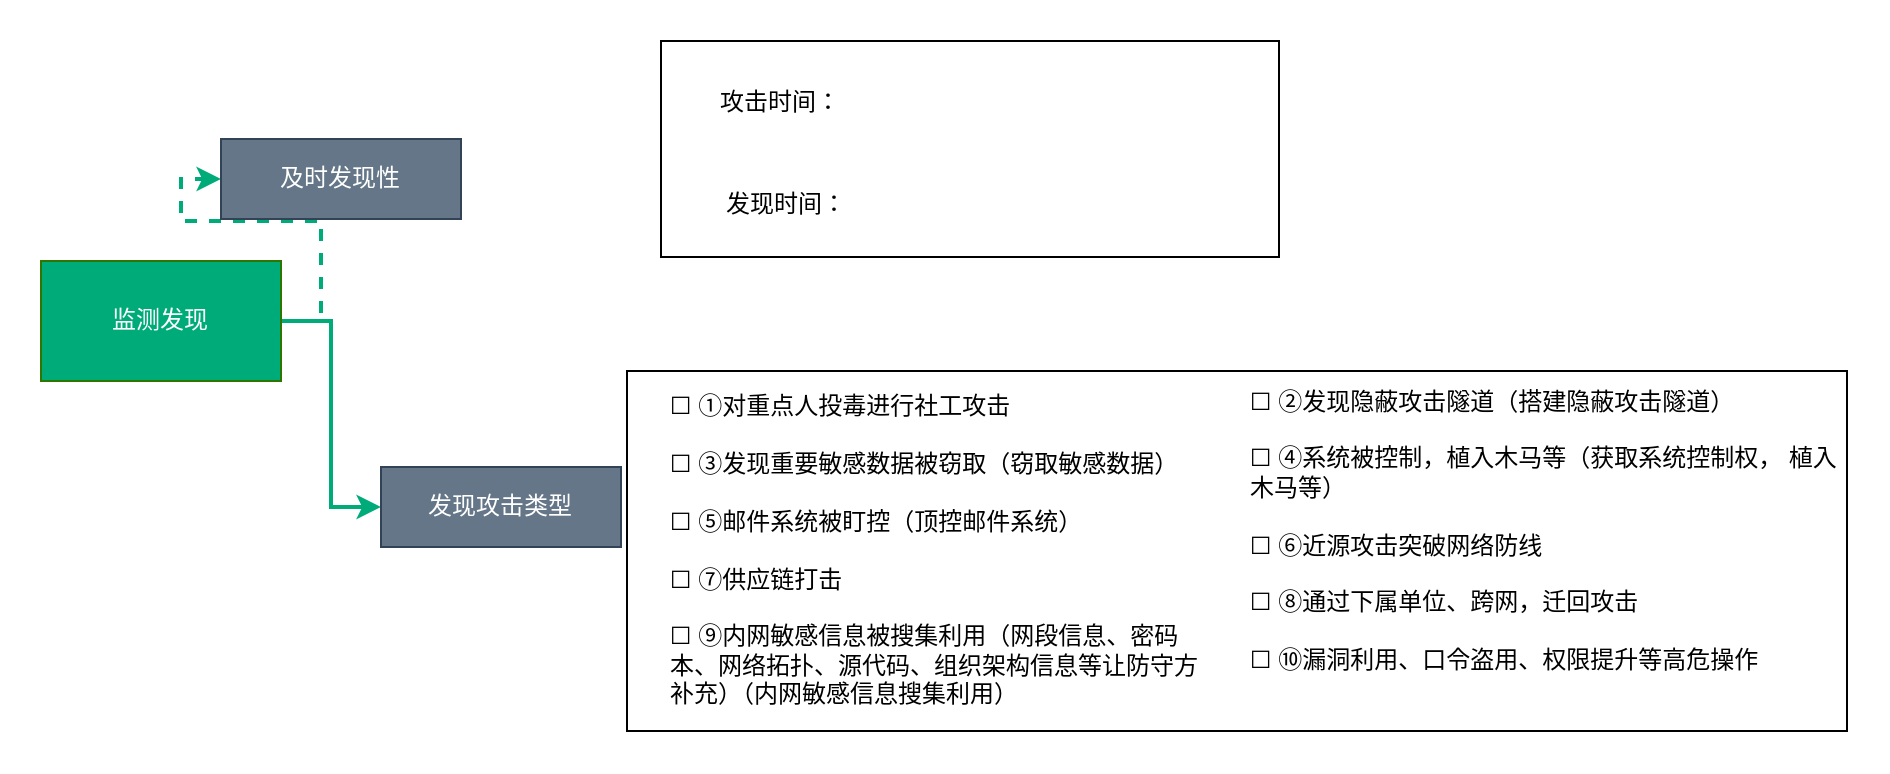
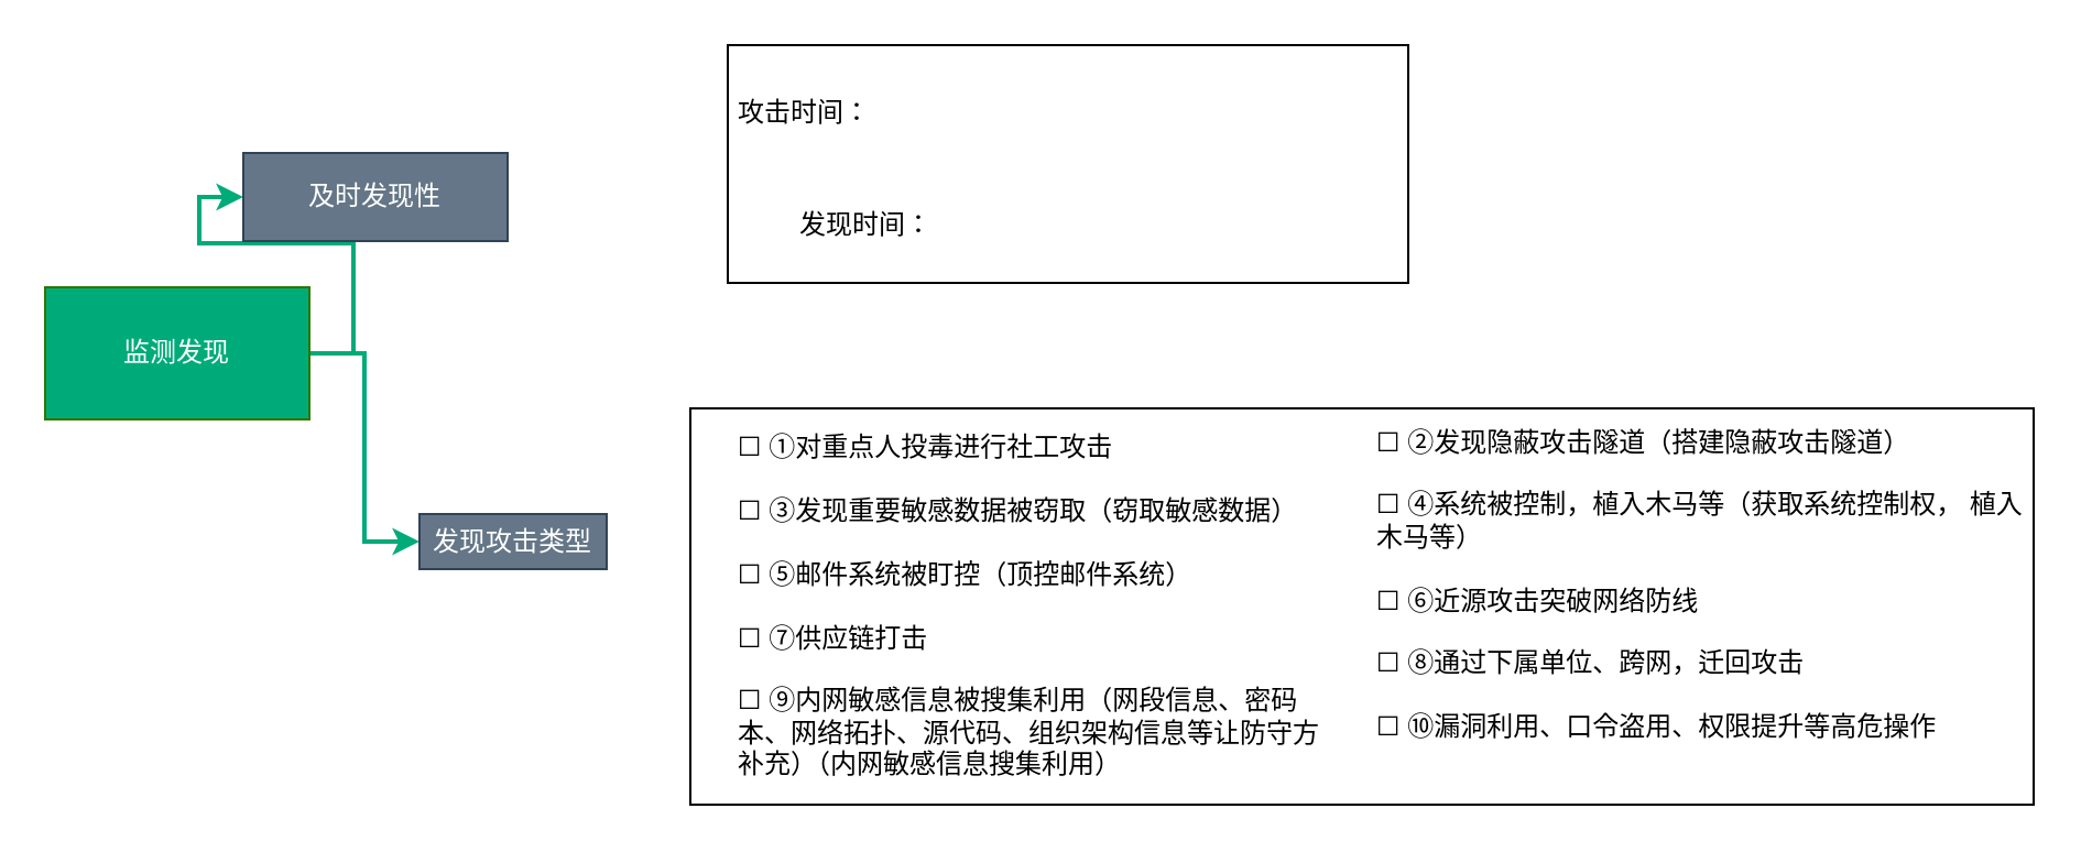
- <mxCell id="11" value="攻击时间：" style="text;html=1;strokeColor=none;fillColor=none;align=left;verticalAlign=middle;whiteSpace=wrap;rounded=0;" vertex="1" parent="1"><mxGeometry x="358" y="36" width="254" height="30" as="geometry" /></mxCell>
+ <mxCell id="11" value="攻击时间：" style="text;html=1;strokeColor=none;fillColor=none;align=left;verticalAlign=middle;whiteSpace=wrap;rounded=0;" vertex="1" parent="1"><mxGeometry x="333" y="36" width="254" height="30" as="geometry" /></mxCell>
- <mxCell id="2" style="edgeStyle=orthogonalEdgeStyle;rounded=0;orthogonalLoop=1;jettySize=auto;html=1;exitX=1;exitY=0.5;exitDx=0;exitDy=0;entryX=0;entryY=0.5;entryDx=0;entryDy=0;strokeColor=#00AB7A;strokeWidth=2;dashed=1;" edge="1" parent="1" source="4" target="8"><mxGeometry relative="1" as="geometry" /></mxCell>
+ <mxCell id="2" style="edgeStyle=orthogonalEdgeStyle;rounded=0;orthogonalLoop=1;jettySize=auto;html=1;exitX=1;exitY=0.5;exitDx=0;exitDy=0;entryX=0;entryY=0.5;entryDx=0;entryDy=0;strokeColor=#00AB7A;strokeWidth=2;" edge="1" parent="1" source="4" target="8"><mxGeometry relative="1" as="geometry" /></mxCell>
- <mxCell id="9" value="发现攻击类型" style="rounded=0;whiteSpace=wrap;html=1;fillColor=#647687;fontColor=#ffffff;strokeColor=#314354;" vertex="1" parent="1"><mxGeometry x="190" y="233" width="120" height="40" as="geometry" /></mxCell>
+ <mxCell id="9" value="发现攻击类型" style="rounded=0;whiteSpace=wrap;html=1;fillColor=#647687;fontColor=#ffffff;strokeColor=#314354;" vertex="1" parent="1"><mxGeometry x="190" y="233" width="85" height="25" as="geometry" /></mxCell>
